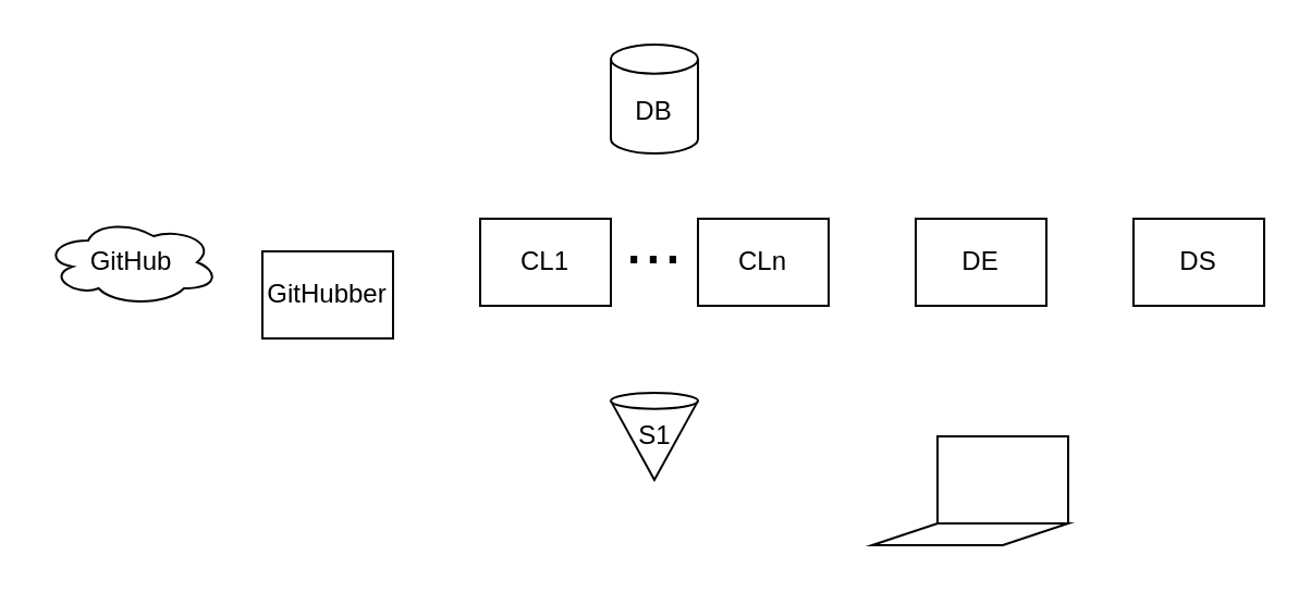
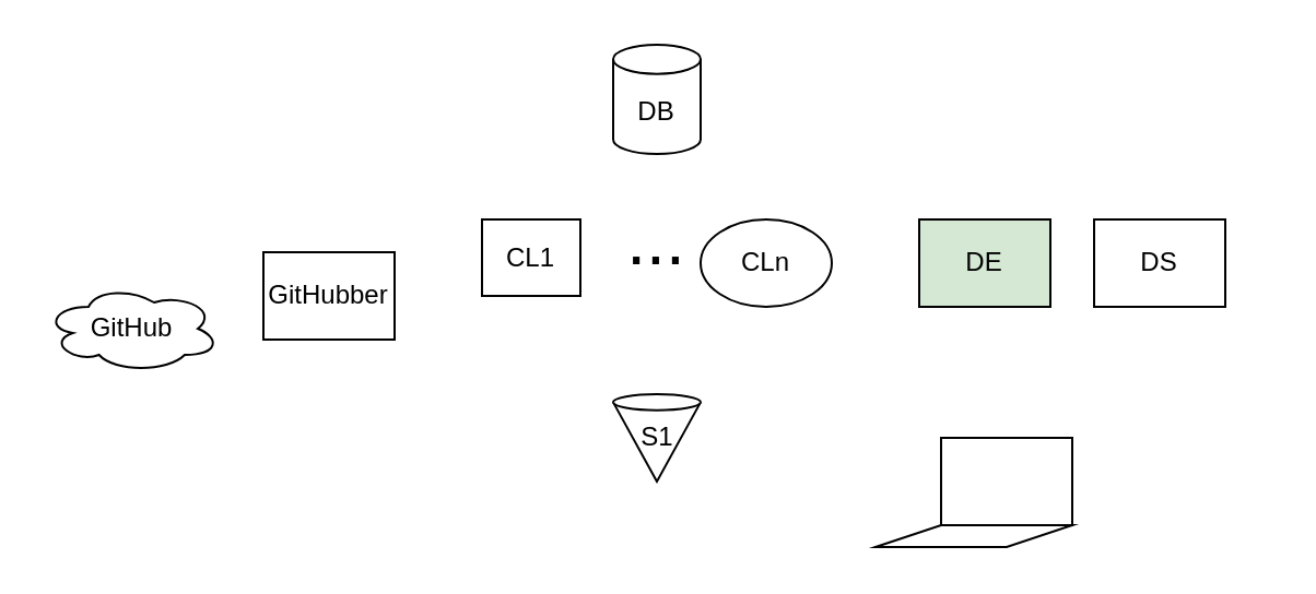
- <mxCell id="4" value="GitHub" style="ellipse;shape=cloud;whiteSpace=wrap;html=1;" vertex="1" parent="1"><mxGeometry x="20" y="100" width="80" height="40" as="geometry" /></mxCell>
+ <mxCell id="4" value="GitHub" style="ellipse;shape=cloud;whiteSpace=wrap;html=1;" vertex="1" parent="1"><mxGeometry x="20" y="130" width="80" height="40" as="geometry" /></mxCell>
- <mxCell id="5" value="CL1" style="rounded=0;whiteSpace=wrap;html=1;" vertex="1" parent="1"><mxGeometry x="220" y="100" width="60" height="40" as="geometry" /></mxCell>
+ <mxCell id="5" value="CL1" style="rounded=0;whiteSpace=wrap;html=1;" vertex="1" parent="1"><mxGeometry x="220" y="100" width="45" height="35" as="geometry" /></mxCell>
- <mxCell id="6" value="CLn" style="rounded=0;whiteSpace=wrap;html=1;" vertex="1" parent="1"><mxGeometry x="320" y="100" width="60" height="40" as="geometry" /></mxCell>
+ <mxCell id="6" value="CLn" style="ellipse;whiteSpace=wrap;html=1;" vertex="1" parent="1"><mxGeometry x="320" y="100" width="60" height="40" as="geometry" /></mxCell>
- <mxCell id="9" value="DE" style="rounded=0;whiteSpace=wrap;html=1;" vertex="1" parent="1"><mxGeometry x="420" y="100" width="60" height="40" as="geometry" /></mxCell>
+ <mxCell id="9" value="DE" style="rounded=0;whiteSpace=wrap;html=1;fillColor=#d5e8d4;" vertex="1" parent="1"><mxGeometry x="420" y="100" width="60" height="40" as="geometry" /></mxCell>
- <mxCell id="10" value="DS" style="rounded=0;whiteSpace=wrap;html=1;" vertex="1" parent="1"><mxGeometry x="520" y="100" width="60" height="40" as="geometry" /></mxCell>
+ <mxCell id="10" value="DS" style="rounded=0;whiteSpace=wrap;html=1;" vertex="1" parent="1"><mxGeometry x="500" y="100" width="60" height="40" as="geometry" /></mxCell>
